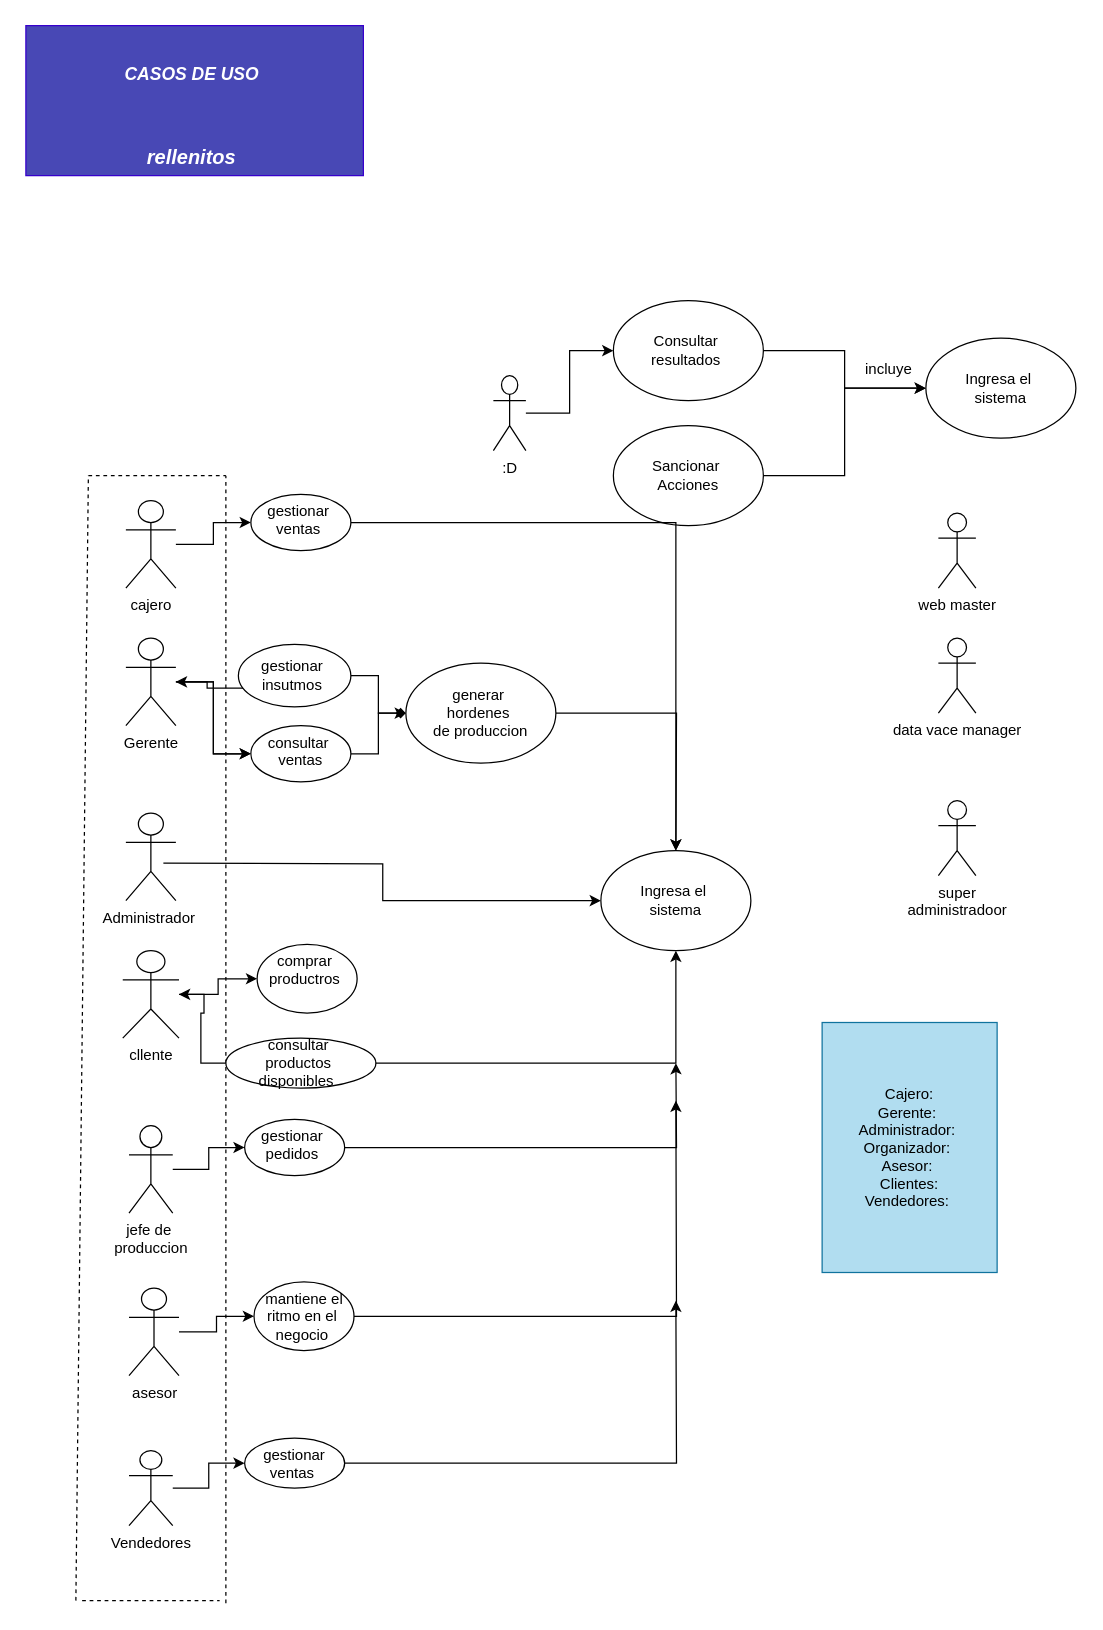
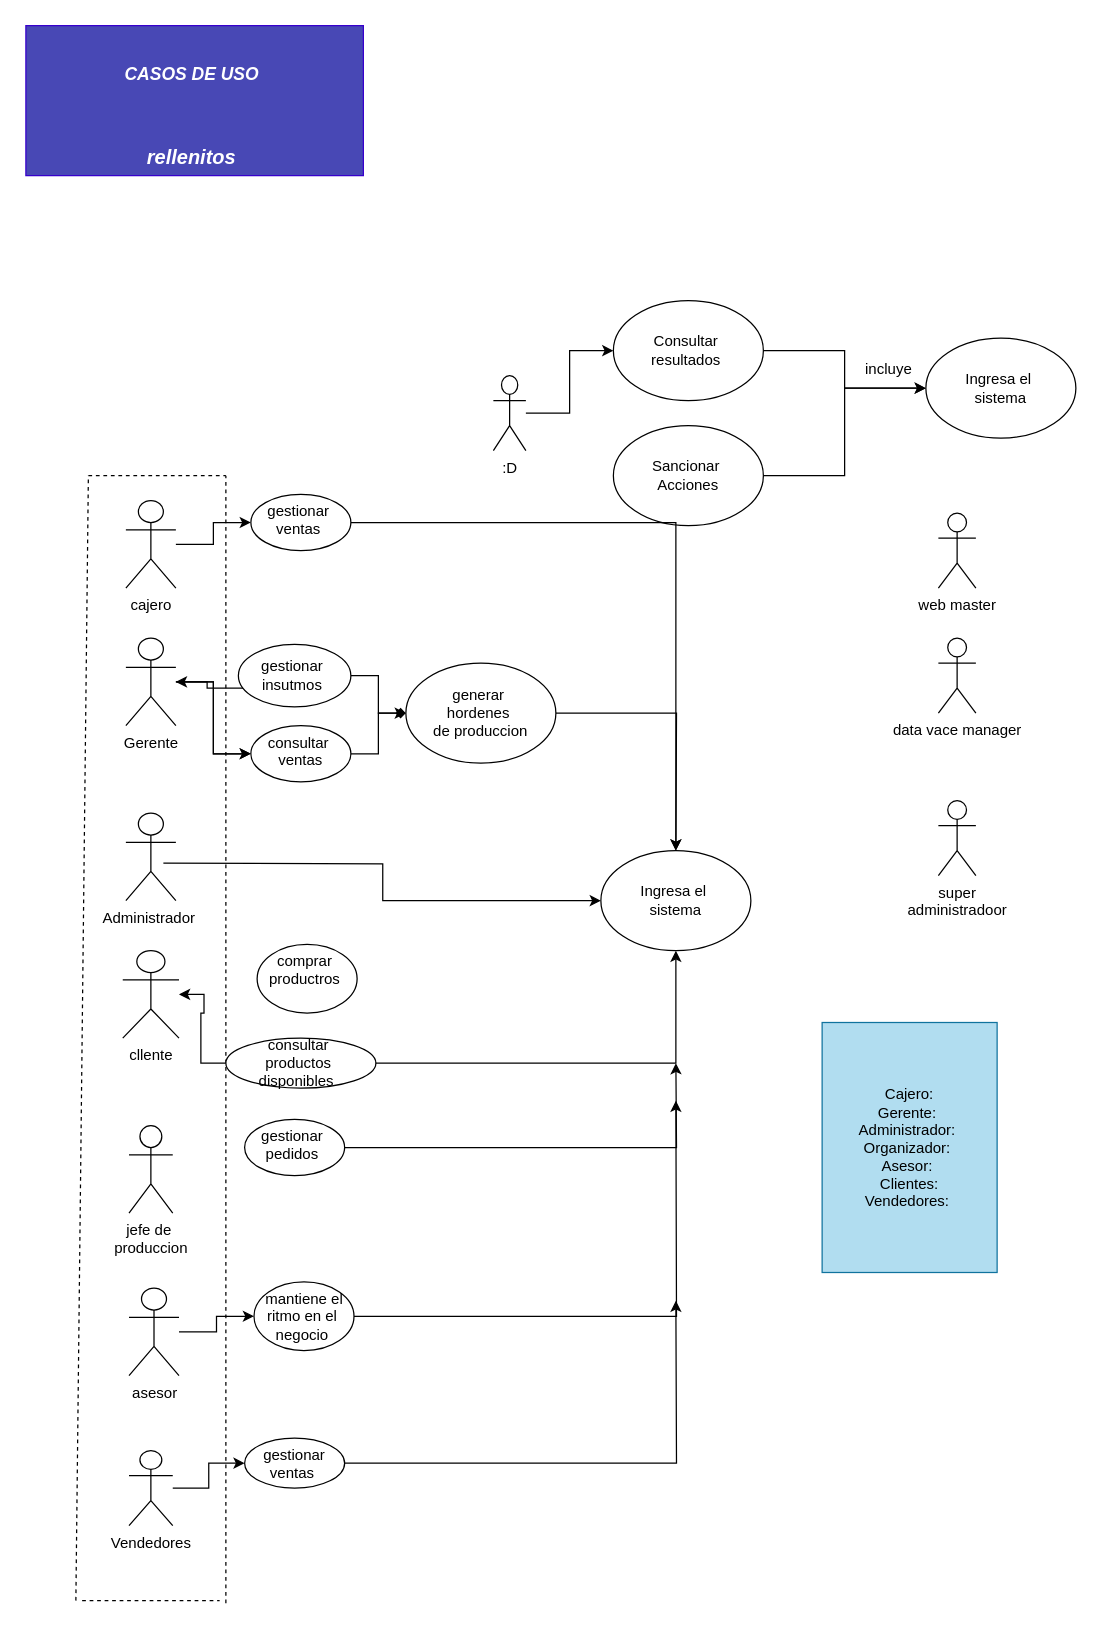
- <mxCell id="10" value="" style="edgeStyle=orthogonalEdgeStyle;rounded=0;orthogonalLoop=1;jettySize=auto;html=1;" parent="1" source="11" target="43" edge="1"><mxGeometry relative="1" as="geometry" /></mxCell>
- <mxCell id="25" value="" style="edgeStyle=orthogonalEdgeStyle;rounded=0;orthogonalLoop=1;jettySize=auto;html=1;" parent="1" source="26" target="49" edge="1"><mxGeometry relative="1" as="geometry" /></mxCell>
